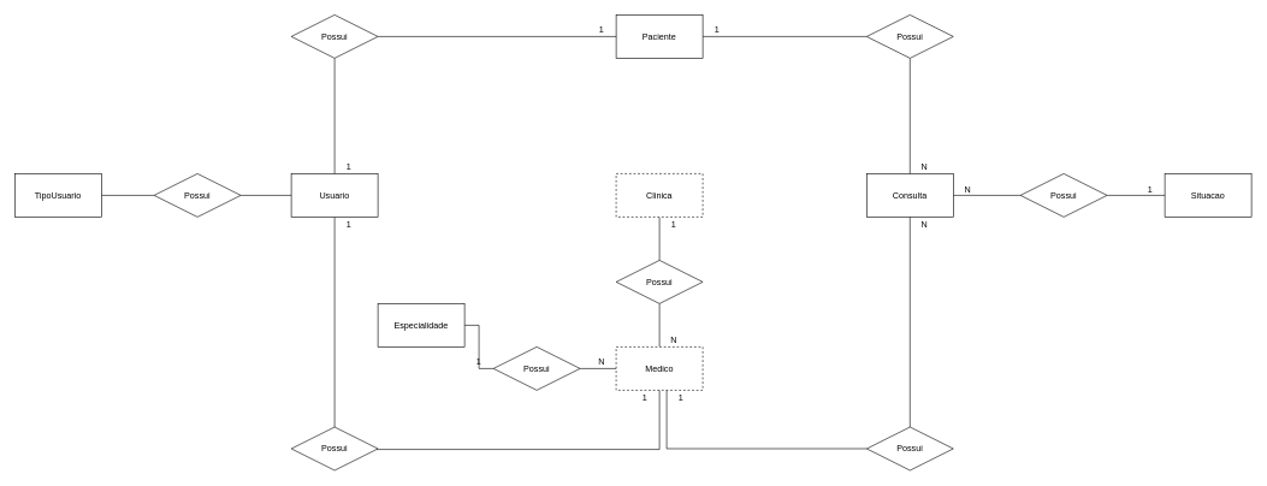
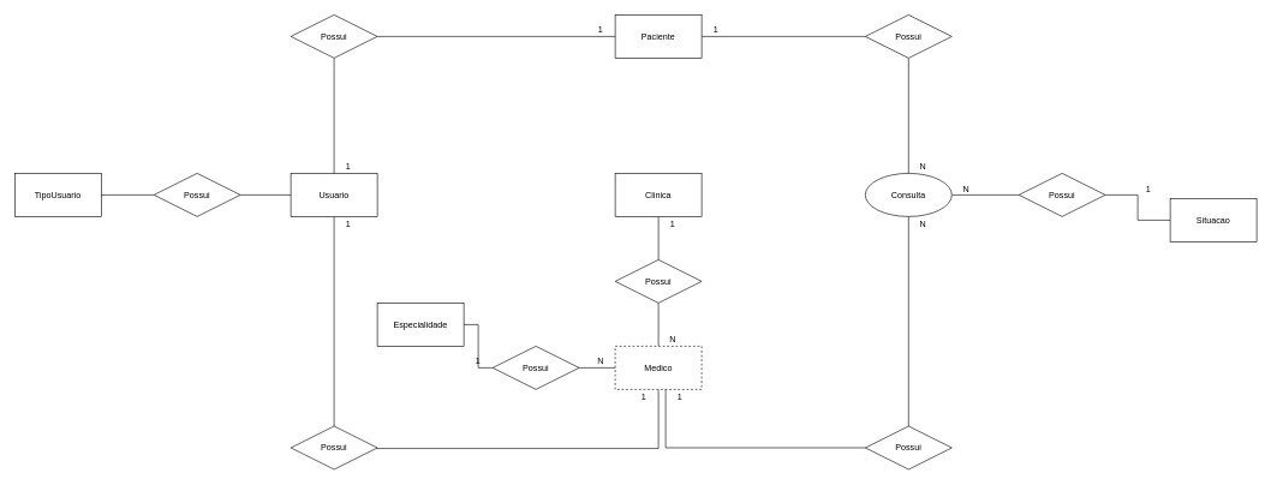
- <mxCell id="5" value="Clinica" style="rounded=0;whiteSpace=wrap;html=1;dashed=1;" parent="1" vertex="1"><mxGeometry x="853" y="240" width="120" height="60" as="geometry" /></mxCell>
+ <mxCell id="5" value="Clinica" style="rounded=0;whiteSpace=wrap;html=1;" parent="1" vertex="1"><mxGeometry x="853" y="240" width="120" height="60" as="geometry" /></mxCell>
- <mxCell id="3" value="Consulta" style="rounded=0;whiteSpace=wrap;html=1;" parent="1" vertex="1"><mxGeometry x="1200" y="240" width="120" height="60" as="geometry" /></mxCell>
+ <mxCell id="3" value="Consulta" style="ellipse;whiteSpace=wrap;html=1;" parent="1" vertex="1"><mxGeometry x="1200" y="240" width="120" height="60" as="geometry" /></mxCell>
- <mxCell id="45" value="Situacao" style="rounded=0;whiteSpace=wrap;html=1;" vertex="1" parent="1"><mxGeometry x="1613" y="240" width="120" height="60" as="geometry" /></mxCell>
+ <mxCell id="45" value="Situacao" style="rounded=0;whiteSpace=wrap;html=1;" vertex="1" parent="1"><mxGeometry x="1623" y="275" width="120" height="60" as="geometry" /></mxCell>
